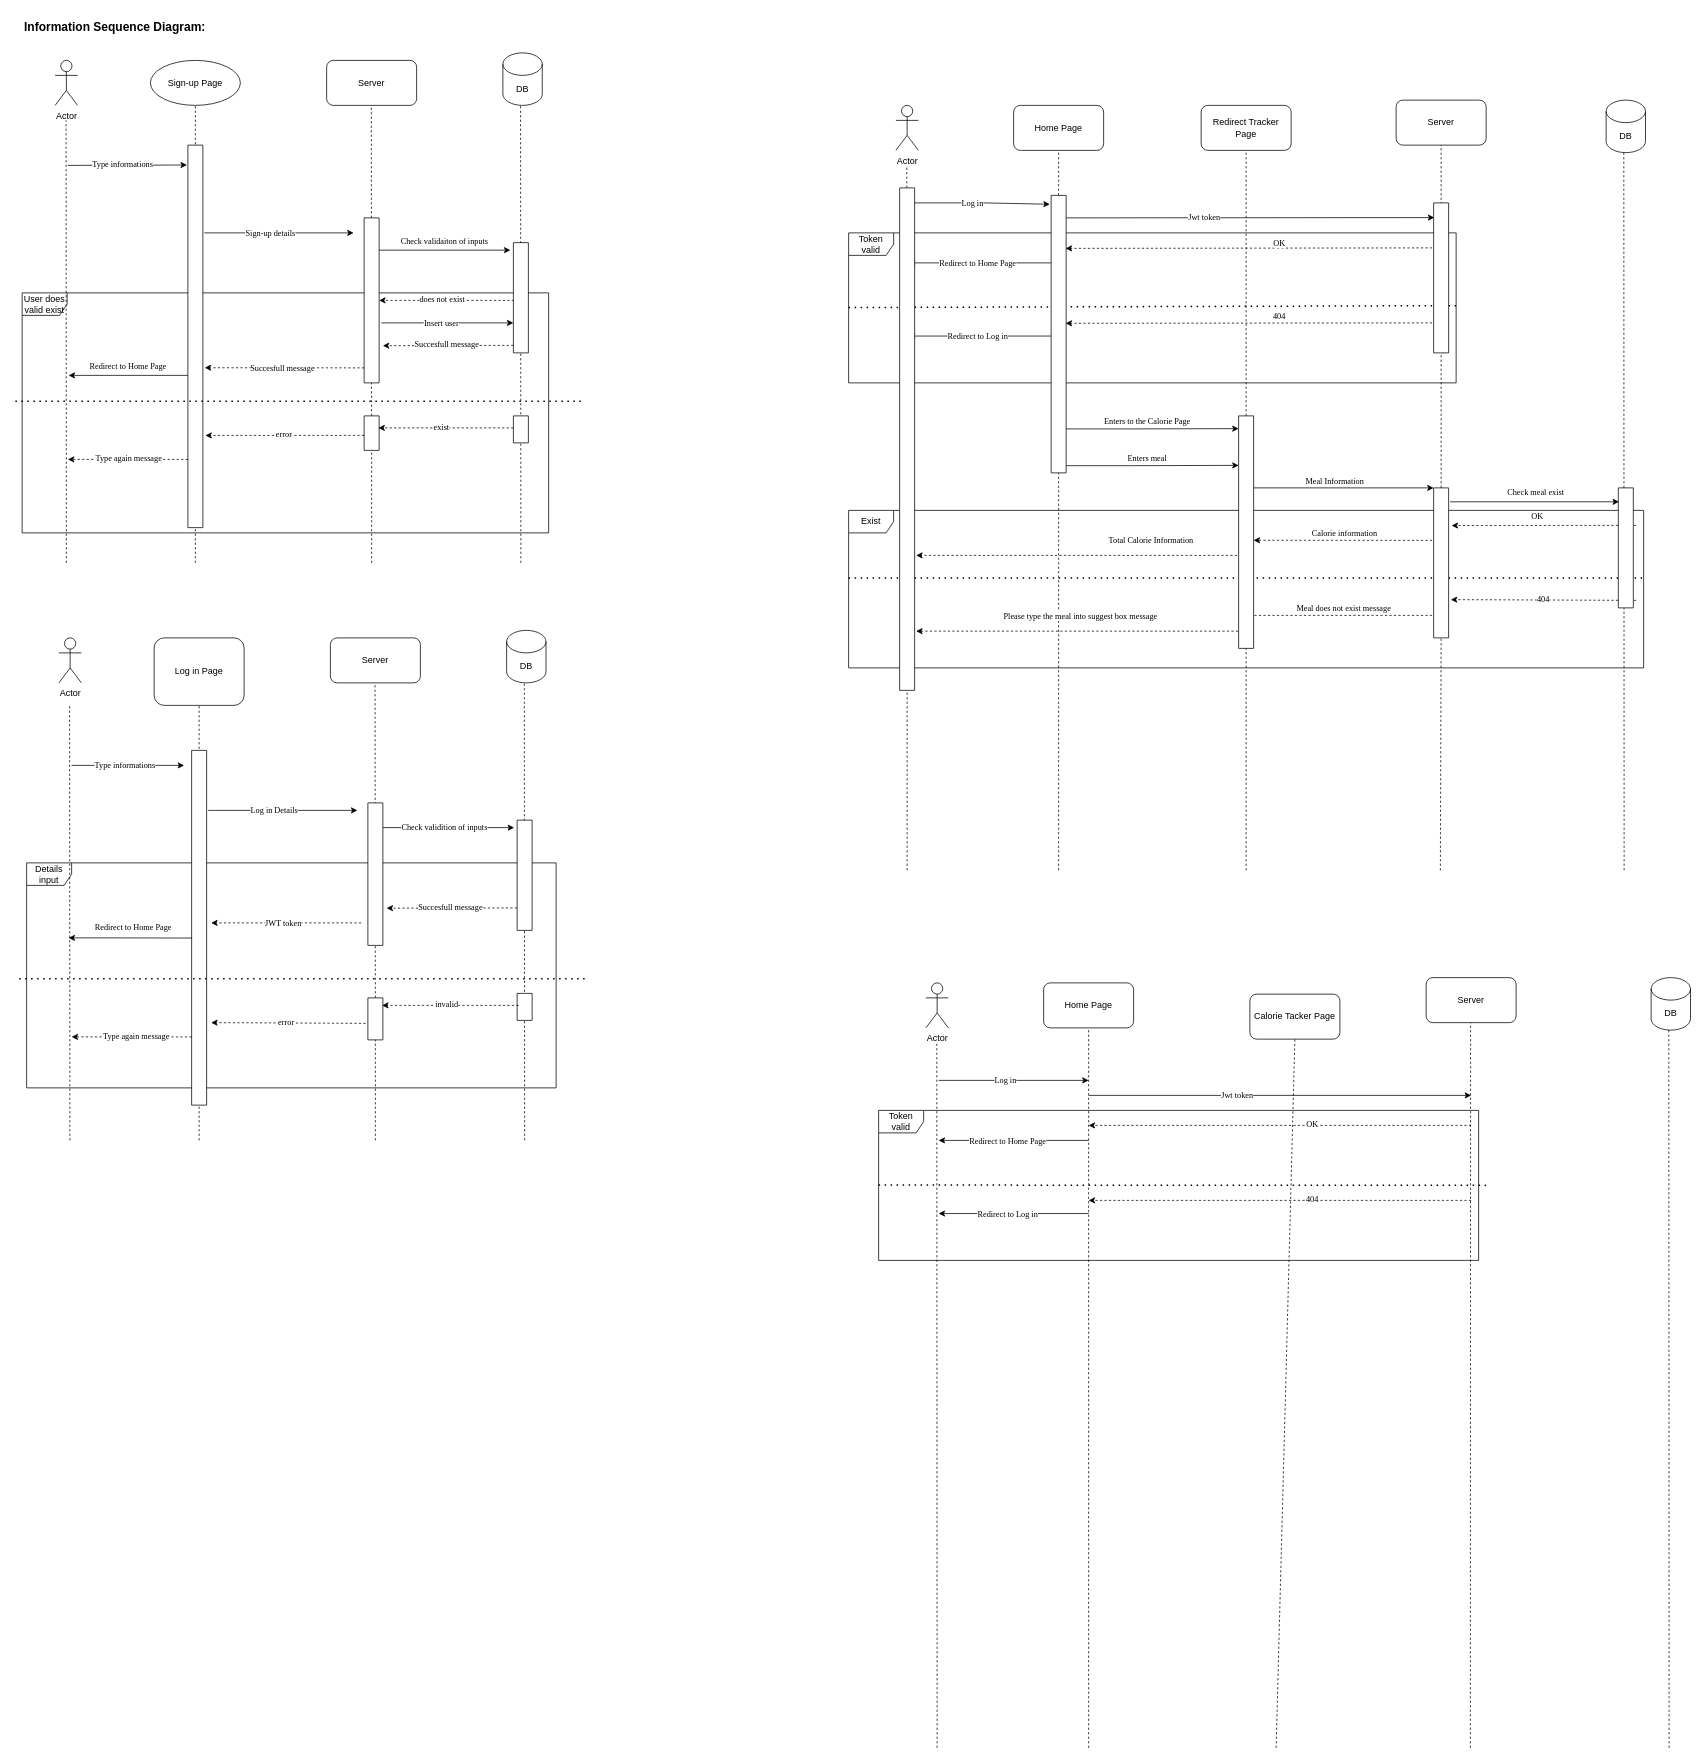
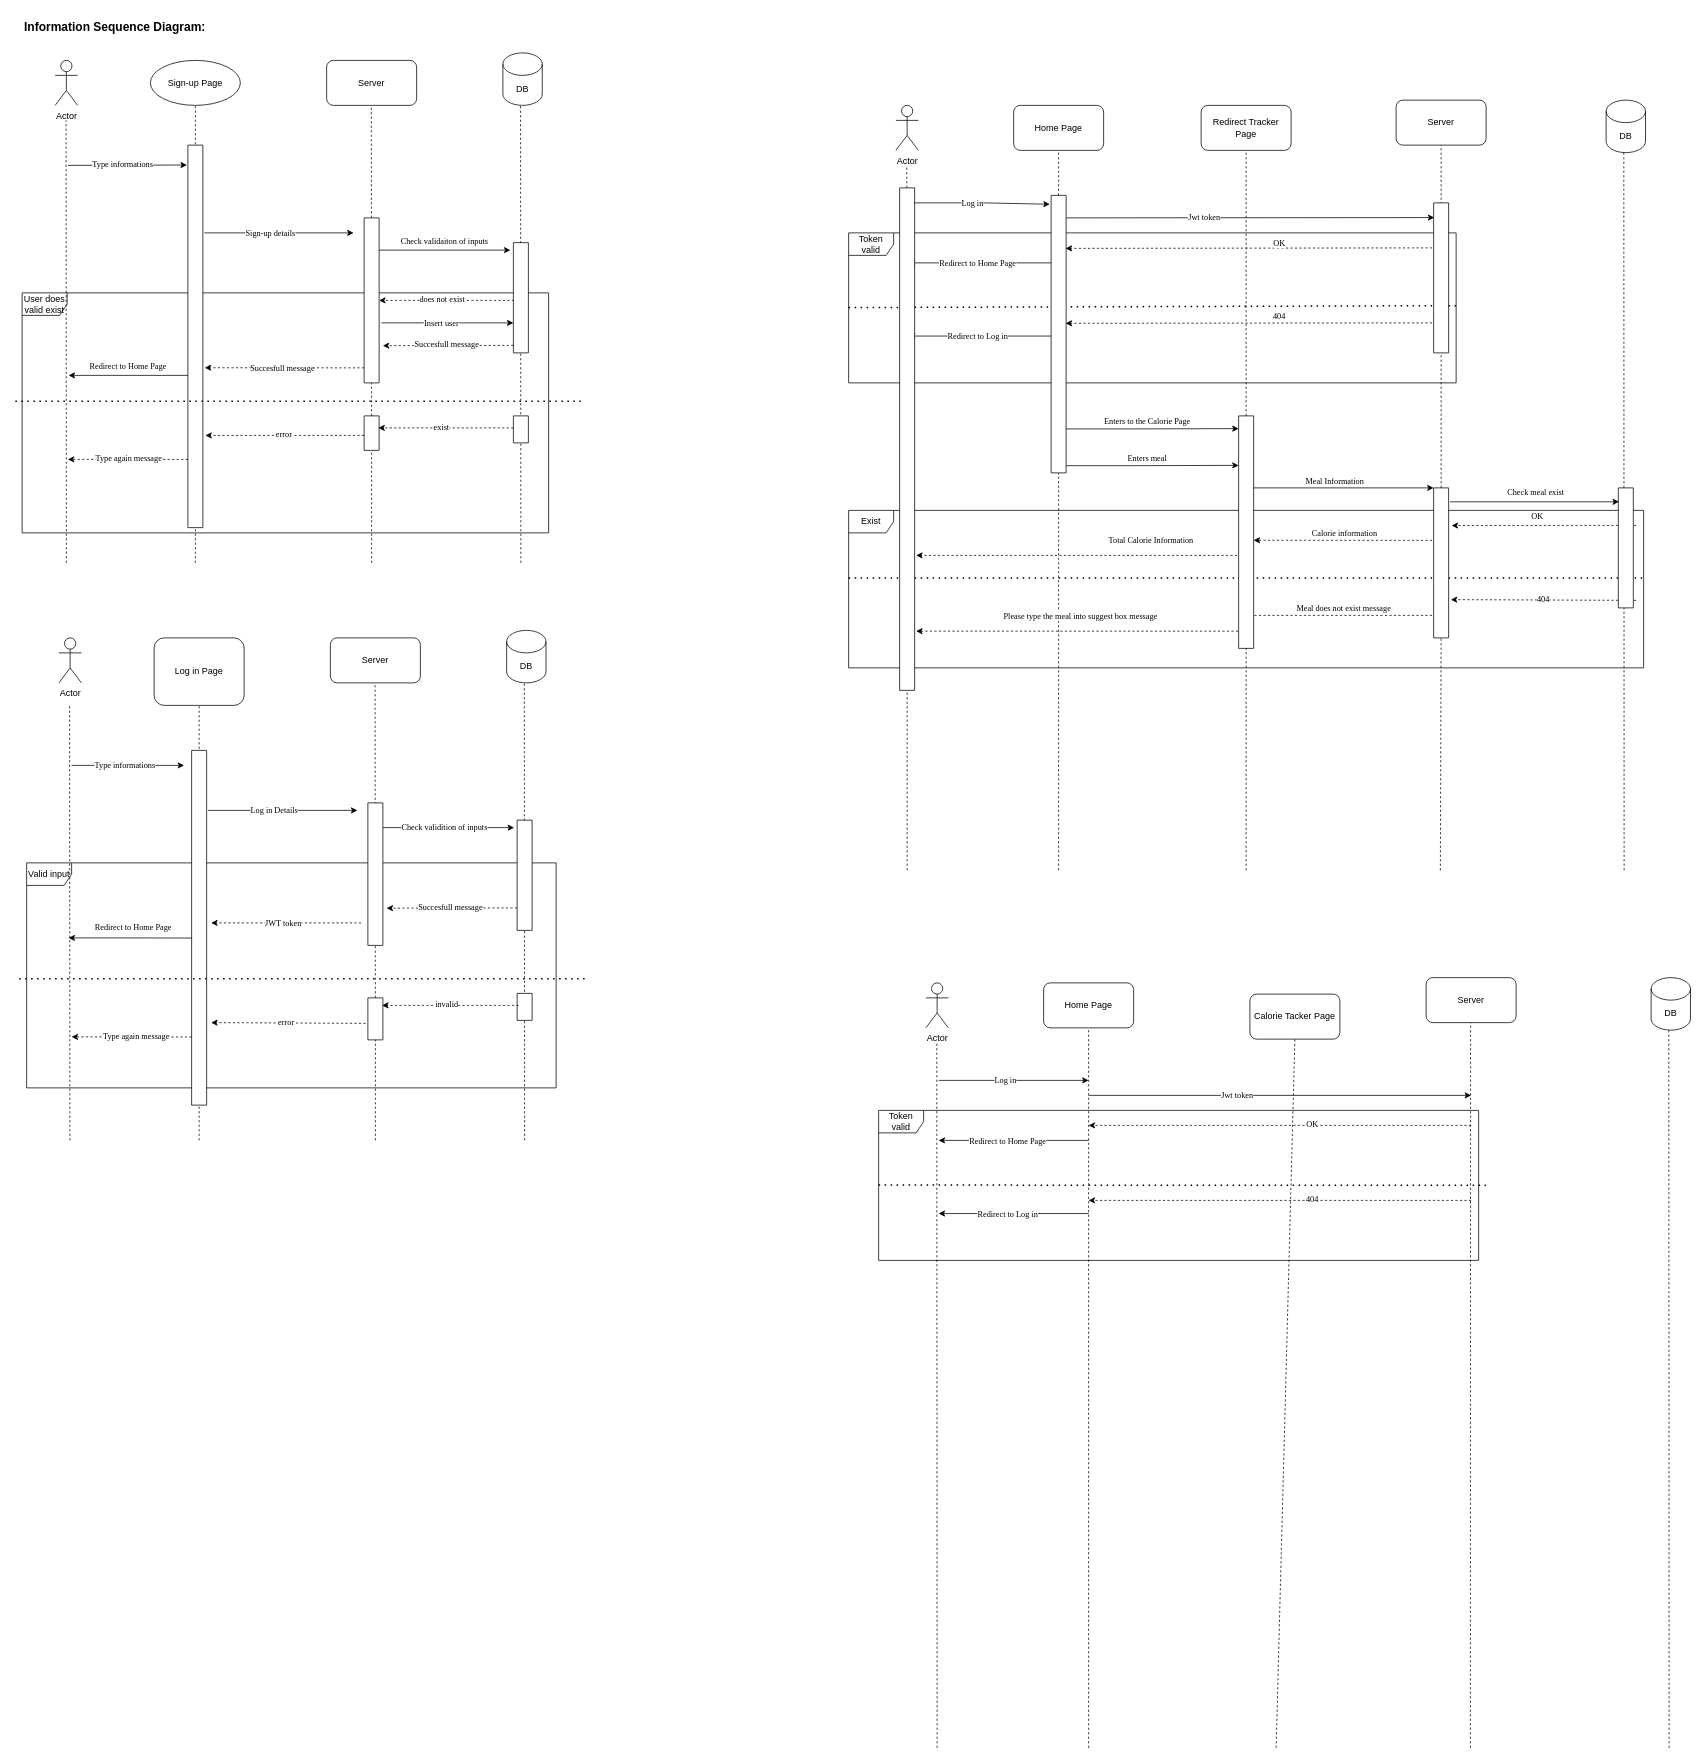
- <mxCell id="3" value="Details input" style="shape=umlFrame;whiteSpace=wrap;html=1;" vertex="1" parent="1"><mxGeometry x="35" y="1150" width="706" height="300" as="geometry" /></mxCell>
+ <mxCell id="3" value="Valid input" style="shape=umlFrame;whiteSpace=wrap;html=1;" vertex="1" parent="1"><mxGeometry x="35" y="1150" width="706" height="300" as="geometry" /></mxCell>
